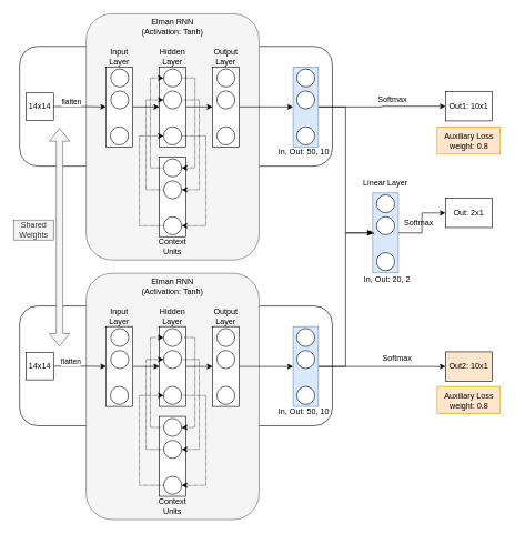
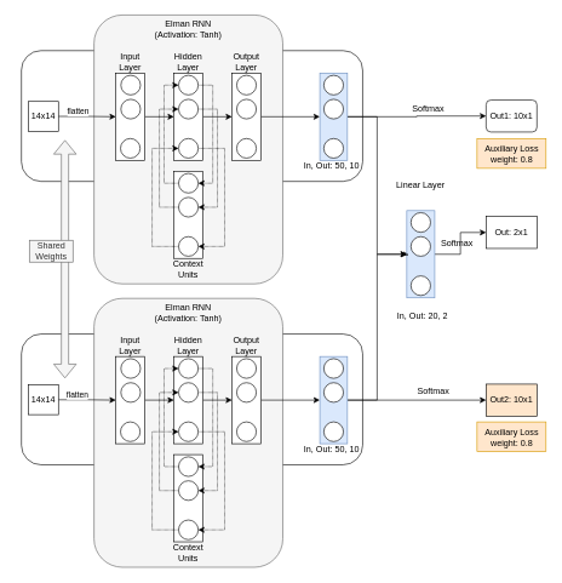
- <mxCell id="98" value="Out1: 10x1" style="rounded=0;whiteSpace=wrap;html=1;" vertex="1" parent="1"><mxGeometry x="669" y="137" width="70" height="44" as="geometry" /></mxCell>
+ <mxCell id="98" value="Out1: 10x1" style="whiteSpace=wrap;html=1;rounded=1;" vertex="1" parent="1"><mxGeometry x="669" y="137" width="70" height="44" as="geometry" /></mxCell>
- <mxCell id="82" value="Linear Layer" style="text;html=1;strokeColor=none;fillColor=none;align=center;verticalAlign=middle;whiteSpace=wrap;rounded=0;" parent="1" vertex="1"><mxGeometry x="539" y="265" width="80" height="20" as="geometry" /></mxCell>
+ <mxCell id="82" value="Linear Layer" style="text;html=1;strokeColor=none;fillColor=none;align=center;verticalAlign=middle;whiteSpace=wrap;rounded=0;" parent="1" vertex="1"><mxGeometry x="539" y="245" width="80" height="20" as="geometry" /></mxCell>
- <mxCell id="96" value="Shared &lt;br&gt;Weights" style="text;html=1;align=center;verticalAlign=middle;resizable=0;points=[];autosize=1;strokeColor=#666666;fillColor=#f5f5f5;fontColor=#333333;" parent="1" vertex="1"><mxGeometry x="20" y="330" width="60" height="30" as="geometry" /></mxCell>
+ <mxCell id="96" value="Shared &lt;br&gt;Weights" style="text;html=1;align=center;verticalAlign=middle;resizable=0;points=[];autosize=1;strokeColor=#666666;fillColor=#f5f5f5;fontColor=#333333;" parent="1" vertex="1"><mxGeometry x="40" y="330" width="60" height="30" as="geometry" /></mxCell>
- <mxCell id="92" value="In, Out: 20, 2" style="text;html=1;strokeColor=none;fillColor=none;align=center;verticalAlign=middle;whiteSpace=wrap;rounded=0;" parent="1" vertex="1"><mxGeometry x="544" y="410" width="75" height="20" as="geometry" /></mxCell>
+ <mxCell id="92" value="In, Out: 20, 2" style="text;html=1;strokeColor=none;fillColor=none;align=center;verticalAlign=middle;whiteSpace=wrap;rounded=0;" parent="1" vertex="1"><mxGeometry x="544" y="425" width="75" height="20" as="geometry" /></mxCell>
